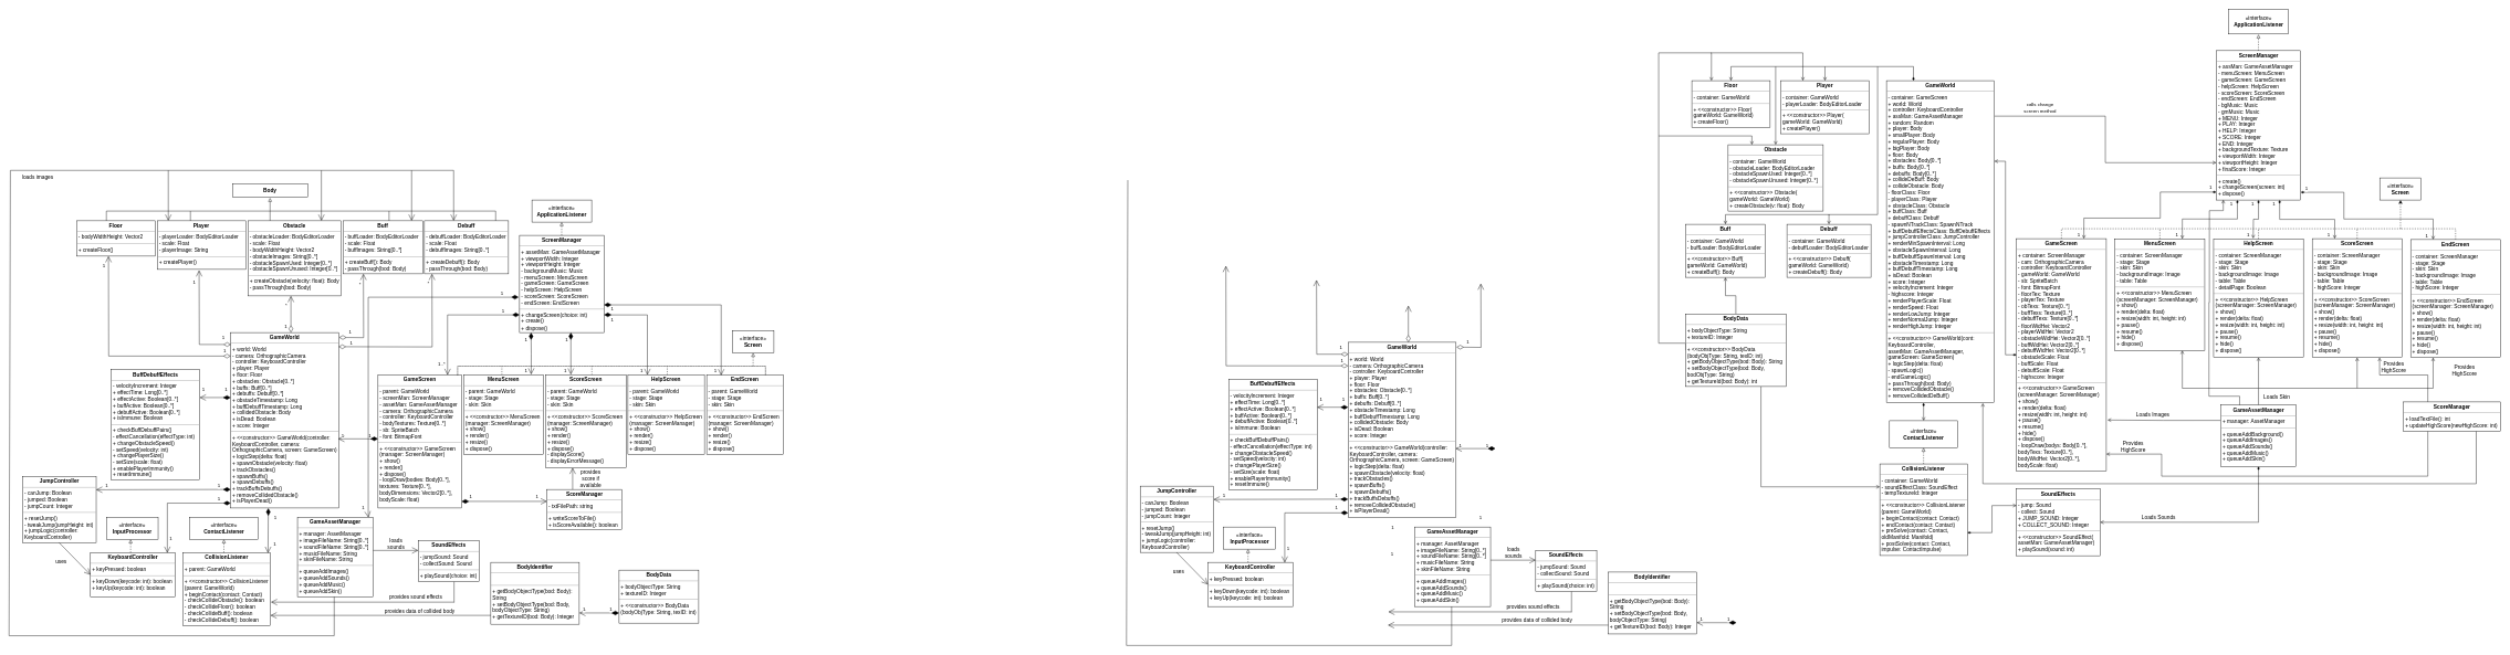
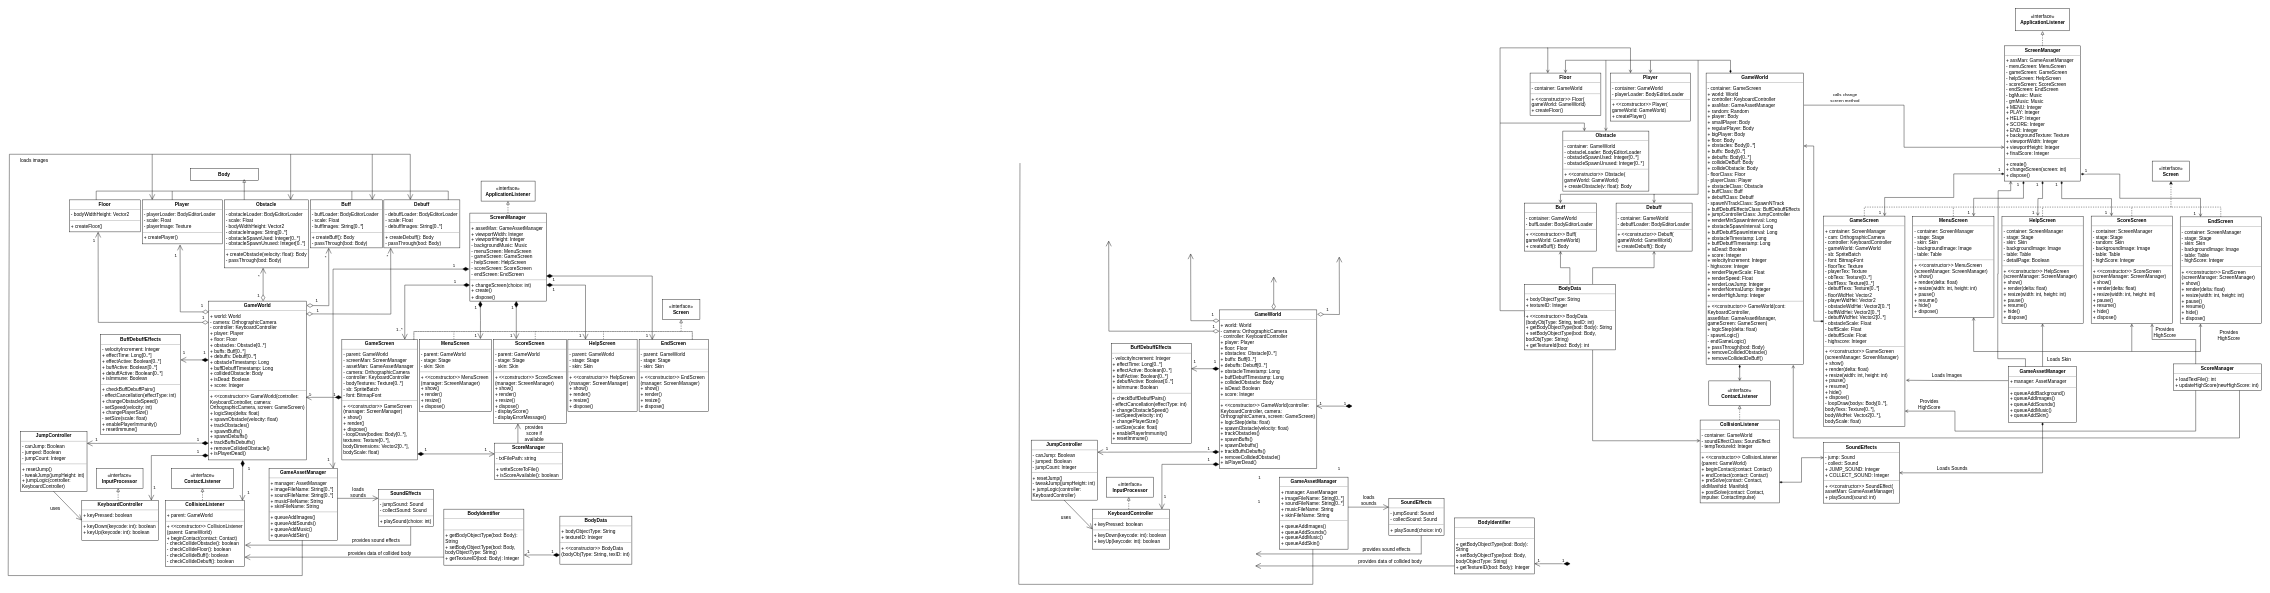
- <mxCell id="3" value="Body" style="html=1;whiteSpace=wrap;fontStyle=1" parent="2" vertex="1"><mxGeometry x="285" width="170" height="30" as="geometry" /></mxCell>
+ <mxCell id="3" value="Body" style="html=1;whiteSpace=wrap;fontStyle=1" parent="2" vertex="1"><mxGeometry x="235" y="5" width="170" height="30" as="geometry" /></mxCell>
- <mxCell id="28" value="&lt;p style=&quot;margin:0px;margin-top:4px;text-align:center;&quot;&gt;&lt;b&gt;Player&lt;/b&gt;&lt;/p&gt;&lt;hr size=&quot;1&quot;&gt;&lt;p style=&quot;margin:0px;margin-left:4px;&quot;&gt;- playerLoader: BodyEditorLoader&lt;br&gt;&lt;/p&gt;&lt;p style=&quot;margin:0px;margin-left:4px;&quot;&gt;- scale: Float&lt;br&gt;&lt;/p&gt;&lt;p style=&quot;margin:0px;margin-left:4px;&quot;&gt;- playerImage: String&lt;/p&gt;&lt;hr size=&quot;1&quot;&gt;&lt;p style=&quot;margin:0px;margin-left:4px;&quot;&gt;+ createPlayer()&lt;/p&gt;" style="verticalAlign=top;align=left;overflow=fill;fontSize=12;fontFamily=Helvetica;html=1;rounded=0;shadow=0;comic=0;labelBackgroundColor=none;strokeWidth=1" parent="1" vertex="1"><mxGeometry x="355" y="499" width="200" height="110" as="geometry" /></mxCell>
+ <mxCell id="28" value="&lt;p style=&quot;margin:0px;margin-top:4px;text-align:center;&quot;&gt;&lt;b&gt;Player&lt;/b&gt;&lt;/p&gt;&lt;hr size=&quot;1&quot;&gt;&lt;p style=&quot;margin:0px;margin-left:4px;&quot;&gt;- playerLoader: BodyEditorLoader&lt;br&gt;&lt;/p&gt;&lt;p style=&quot;margin:0px;margin-left:4px;&quot;&gt;- scale: Float&lt;br&gt;&lt;/p&gt;&lt;p style=&quot;margin:0px;margin-left:4px;&quot;&gt;- playerImage: Texture&lt;/p&gt;&lt;hr size=&quot;1&quot;&gt;&lt;p style=&quot;margin:0px;margin-left:4px;&quot;&gt;+ createPlayer()&lt;/p&gt;" style="verticalAlign=top;align=left;overflow=fill;fontSize=12;fontFamily=Helvetica;html=1;rounded=0;shadow=0;comic=0;labelBackgroundColor=none;strokeWidth=1" parent="1" vertex="1"><mxGeometry x="355" y="499" width="200" height="110" as="geometry" /></mxCell>
- <mxCell id="226" value="&lt;p style=&quot;margin:0px;margin-top:4px;text-align:center;&quot;&gt;&lt;b&gt;ScoreScreen&lt;/b&gt;&lt;/p&gt;&lt;hr size=&quot;1&quot;&gt;&lt;p style=&quot;margin: 0px 0px 0px 4px;&quot;&gt;- container:&amp;nbsp;&lt;span style=&quot;background-color: initial;&quot;&gt;ScreenManager&lt;/span&gt;&lt;/p&gt;&lt;p style=&quot;margin: 0px 0px 0px 4px;&quot;&gt;- stage: Stage&lt;/p&gt;&lt;p style=&quot;margin: 0px 0px 0px 4px;&quot;&gt;- skin: Skin&lt;/p&gt;&lt;p style=&quot;margin: 0px 0px 0px 4px;&quot;&gt;- backgroundImage: Image&lt;/p&gt;&lt;p style=&quot;margin: 0px 0px 0px 4px;&quot;&gt;- table: Table&lt;/p&gt;&lt;p style=&quot;margin: 0px 0px 0px 4px;&quot;&gt;- highScore: Integer&lt;/p&gt;&lt;hr size=&quot;1&quot;&gt;&lt;p style=&quot;margin:0px;margin-left:4px;&quot;&gt;+ &amp;lt;&amp;lt;constructor&amp;gt;&amp;gt; ScoreScreen&lt;/p&gt;&lt;p style=&quot;margin:0px;margin-left:4px;&quot;&gt;(screenManager:&amp;nbsp;&lt;span style=&quot;background-color: initial;&quot;&gt;ScreenManager)&lt;/span&gt;&lt;/p&gt;&lt;p style=&quot;margin:0px;margin-left:4px;&quot;&gt;+ show()&lt;/p&gt;&lt;p style=&quot;margin: 0px 0px 0px 4px;&quot;&gt;+ render(delta: float)&lt;/p&gt;&lt;p style=&quot;margin: 0px 0px 0px 4px;&quot;&gt;+ resize(width: int, height: int)&lt;/p&gt;&lt;p style=&quot;margin: 0px 0px 0px 4px;&quot;&gt;+ pause()&lt;/p&gt;&lt;p style=&quot;margin: 0px 0px 0px 4px;&quot;&gt;+ resume()&lt;/p&gt;&lt;p style=&quot;margin: 0px 0px 0px 4px;&quot;&gt;+ hide()&lt;/p&gt;&lt;p style=&quot;margin: 0px 0px 0px 4px;&quot;&gt;+ dispose()&lt;/p&gt;" style="verticalAlign=top;align=left;overflow=fill;fontSize=12;fontFamily=Helvetica;html=1;rounded=0;shadow=0;comic=0;labelBackgroundColor=none;strokeWidth=1" vertex="1" parent="1"><mxGeometry x="5226.5" y="539.5" width="203" height="269" as="geometry" /></mxCell>
+ <mxCell id="226" value="&lt;p style=&quot;margin:0px;margin-top:4px;text-align:center;&quot;&gt;&lt;b&gt;ScoreScreen&lt;/b&gt;&lt;/p&gt;&lt;hr size=&quot;1&quot;&gt;&lt;p style=&quot;margin: 0px 0px 0px 4px;&quot;&gt;- container:&amp;nbsp;&lt;span style=&quot;background-color: initial;&quot;&gt;ScreenManager&lt;/span&gt;&lt;/p&gt;&lt;p style=&quot;margin: 0px 0px 0px 4px;&quot;&gt;- stage: Stage&lt;/p&gt;&lt;p style=&quot;margin: 0px 0px 0px 4px;&quot;&gt;- random: Skin&lt;/p&gt;&lt;p style=&quot;margin: 0px 0px 0px 4px;&quot;&gt;- backgroundImage: Image&lt;/p&gt;&lt;p style=&quot;margin: 0px 0px 0px 4px;&quot;&gt;- table: Table&lt;/p&gt;&lt;p style=&quot;margin: 0px 0px 0px 4px;&quot;&gt;- highScore: Integer&lt;/p&gt;&lt;hr size=&quot;1&quot;&gt;&lt;p style=&quot;margin:0px;margin-left:4px;&quot;&gt;+ &amp;lt;&amp;lt;constructor&amp;gt;&amp;gt; ScoreScreen&lt;/p&gt;&lt;p style=&quot;margin:0px;margin-left:4px;&quot;&gt;(screenManager:&amp;nbsp;&lt;span style=&quot;background-color: initial;&quot;&gt;ScreenManager)&lt;/span&gt;&lt;/p&gt;&lt;p style=&quot;margin:0px;margin-left:4px;&quot;&gt;+ show()&lt;/p&gt;&lt;p style=&quot;margin: 0px 0px 0px 4px;&quot;&gt;+ render(delta: float)&lt;/p&gt;&lt;p style=&quot;margin: 0px 0px 0px 4px;&quot;&gt;+ resize(width: int, height: int)&lt;/p&gt;&lt;p style=&quot;margin: 0px 0px 0px 4px;&quot;&gt;+ pause()&lt;/p&gt;&lt;p style=&quot;margin: 0px 0px 0px 4px;&quot;&gt;+ resume()&lt;/p&gt;&lt;p style=&quot;margin: 0px 0px 0px 4px;&quot;&gt;+ hide()&lt;/p&gt;&lt;p style=&quot;margin: 0px 0px 0px 4px;&quot;&gt;+ dispose()&lt;/p&gt;" style="verticalAlign=top;align=left;overflow=fill;fontSize=12;fontFamily=Helvetica;html=1;rounded=0;shadow=0;comic=0;labelBackgroundColor=none;strokeWidth=1" vertex="1" parent="1"><mxGeometry x="5226.5" y="539.5" width="203" height="269" as="geometry" /></mxCell>
+ <mxCell id="137" style="edgeStyle=orthogonalEdgeStyle;rounded=0;orthogonalLoop=1;jettySize=auto;html=1;exitX=0.5;exitY=1;exitDx=0;exitDy=0;entryX=0.75;entryY=0;entryDx=0;entryDy=0;strokeColor=default;align=center;verticalAlign=middle;fontFamily=Helvetica;fontSize=11;fontColor=default;labelBackgroundColor=default;startArrow=open;startFill=0;endArrow=none;endFill=0;" edge="1" parent="1" source="138" target="185"><mxGeometry relative="1" as="geometry" /></mxCell>
